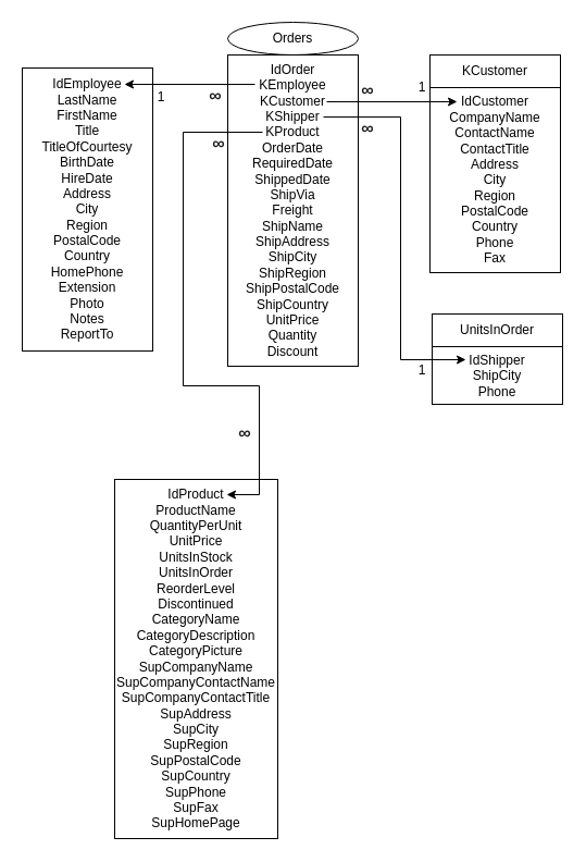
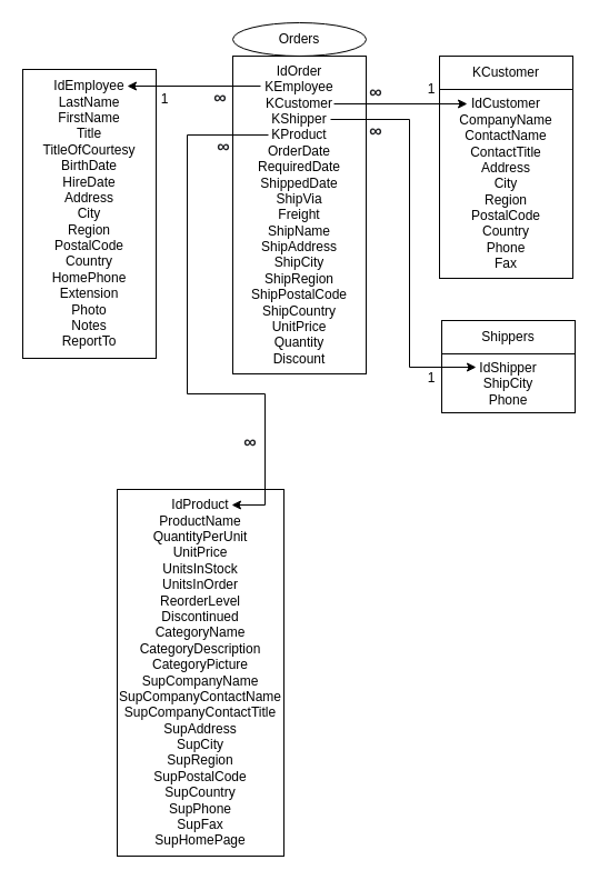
- <mxCell id="9" value="UnitsInOrder" style="rounded=0;whiteSpace=wrap;html=1;" vertex="1" parent="1"><mxGeometry x="397" y="288" width="120" height="30" as="geometry" /></mxCell>
+ <mxCell id="9" value="Shippers" style="rounded=0;whiteSpace=wrap;html=1;" vertex="1" parent="1"><mxGeometry x="397" y="288" width="120" height="30" as="geometry" /></mxCell>
